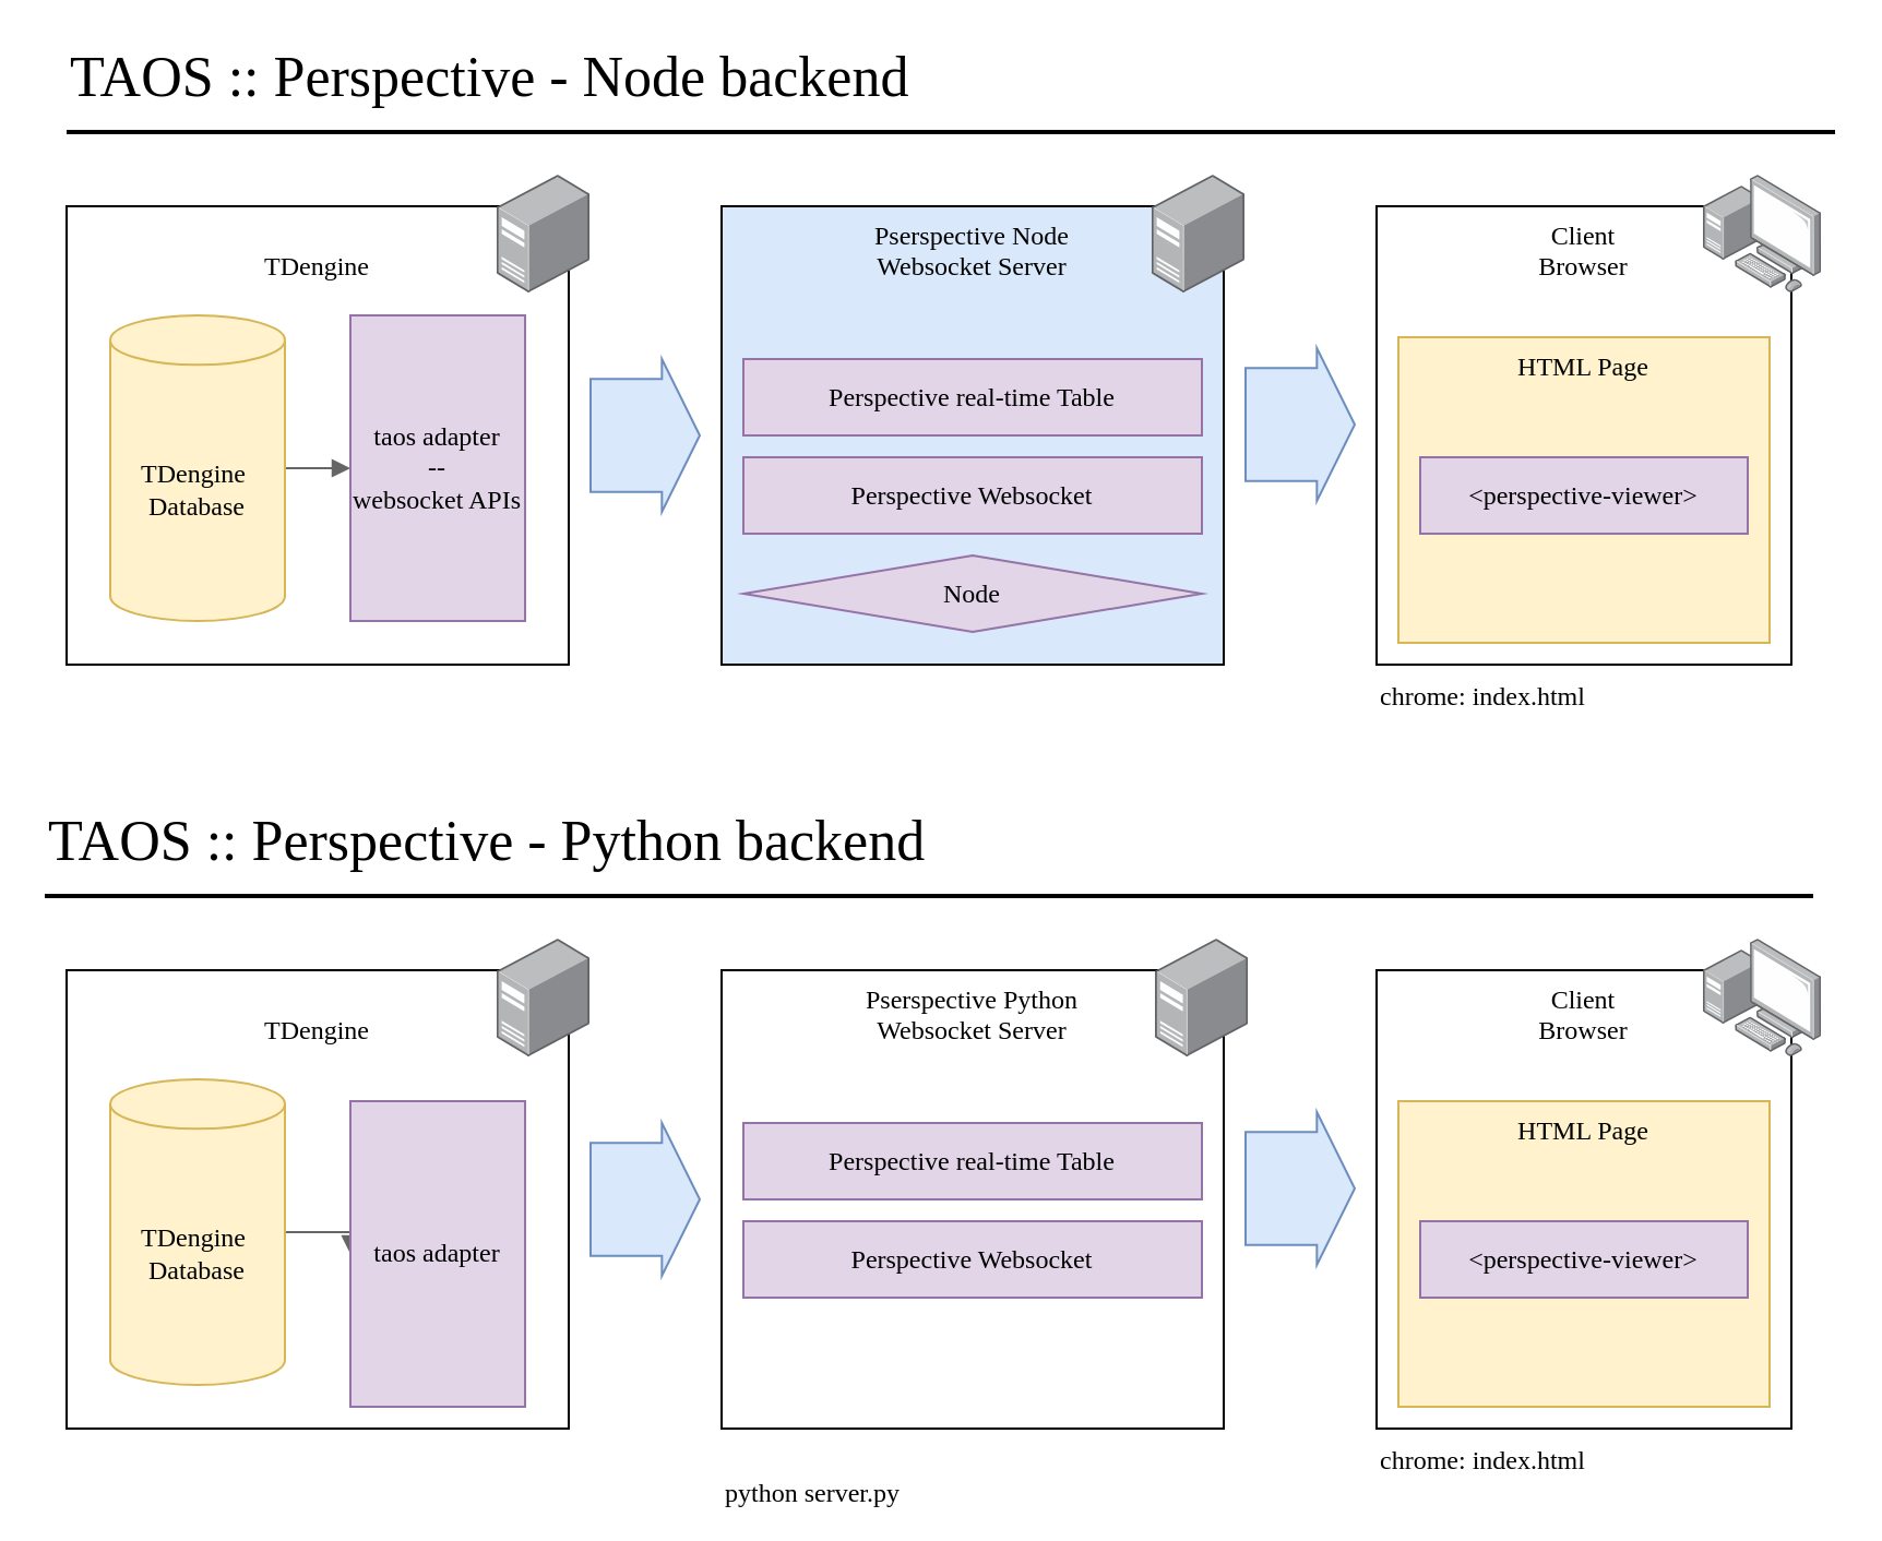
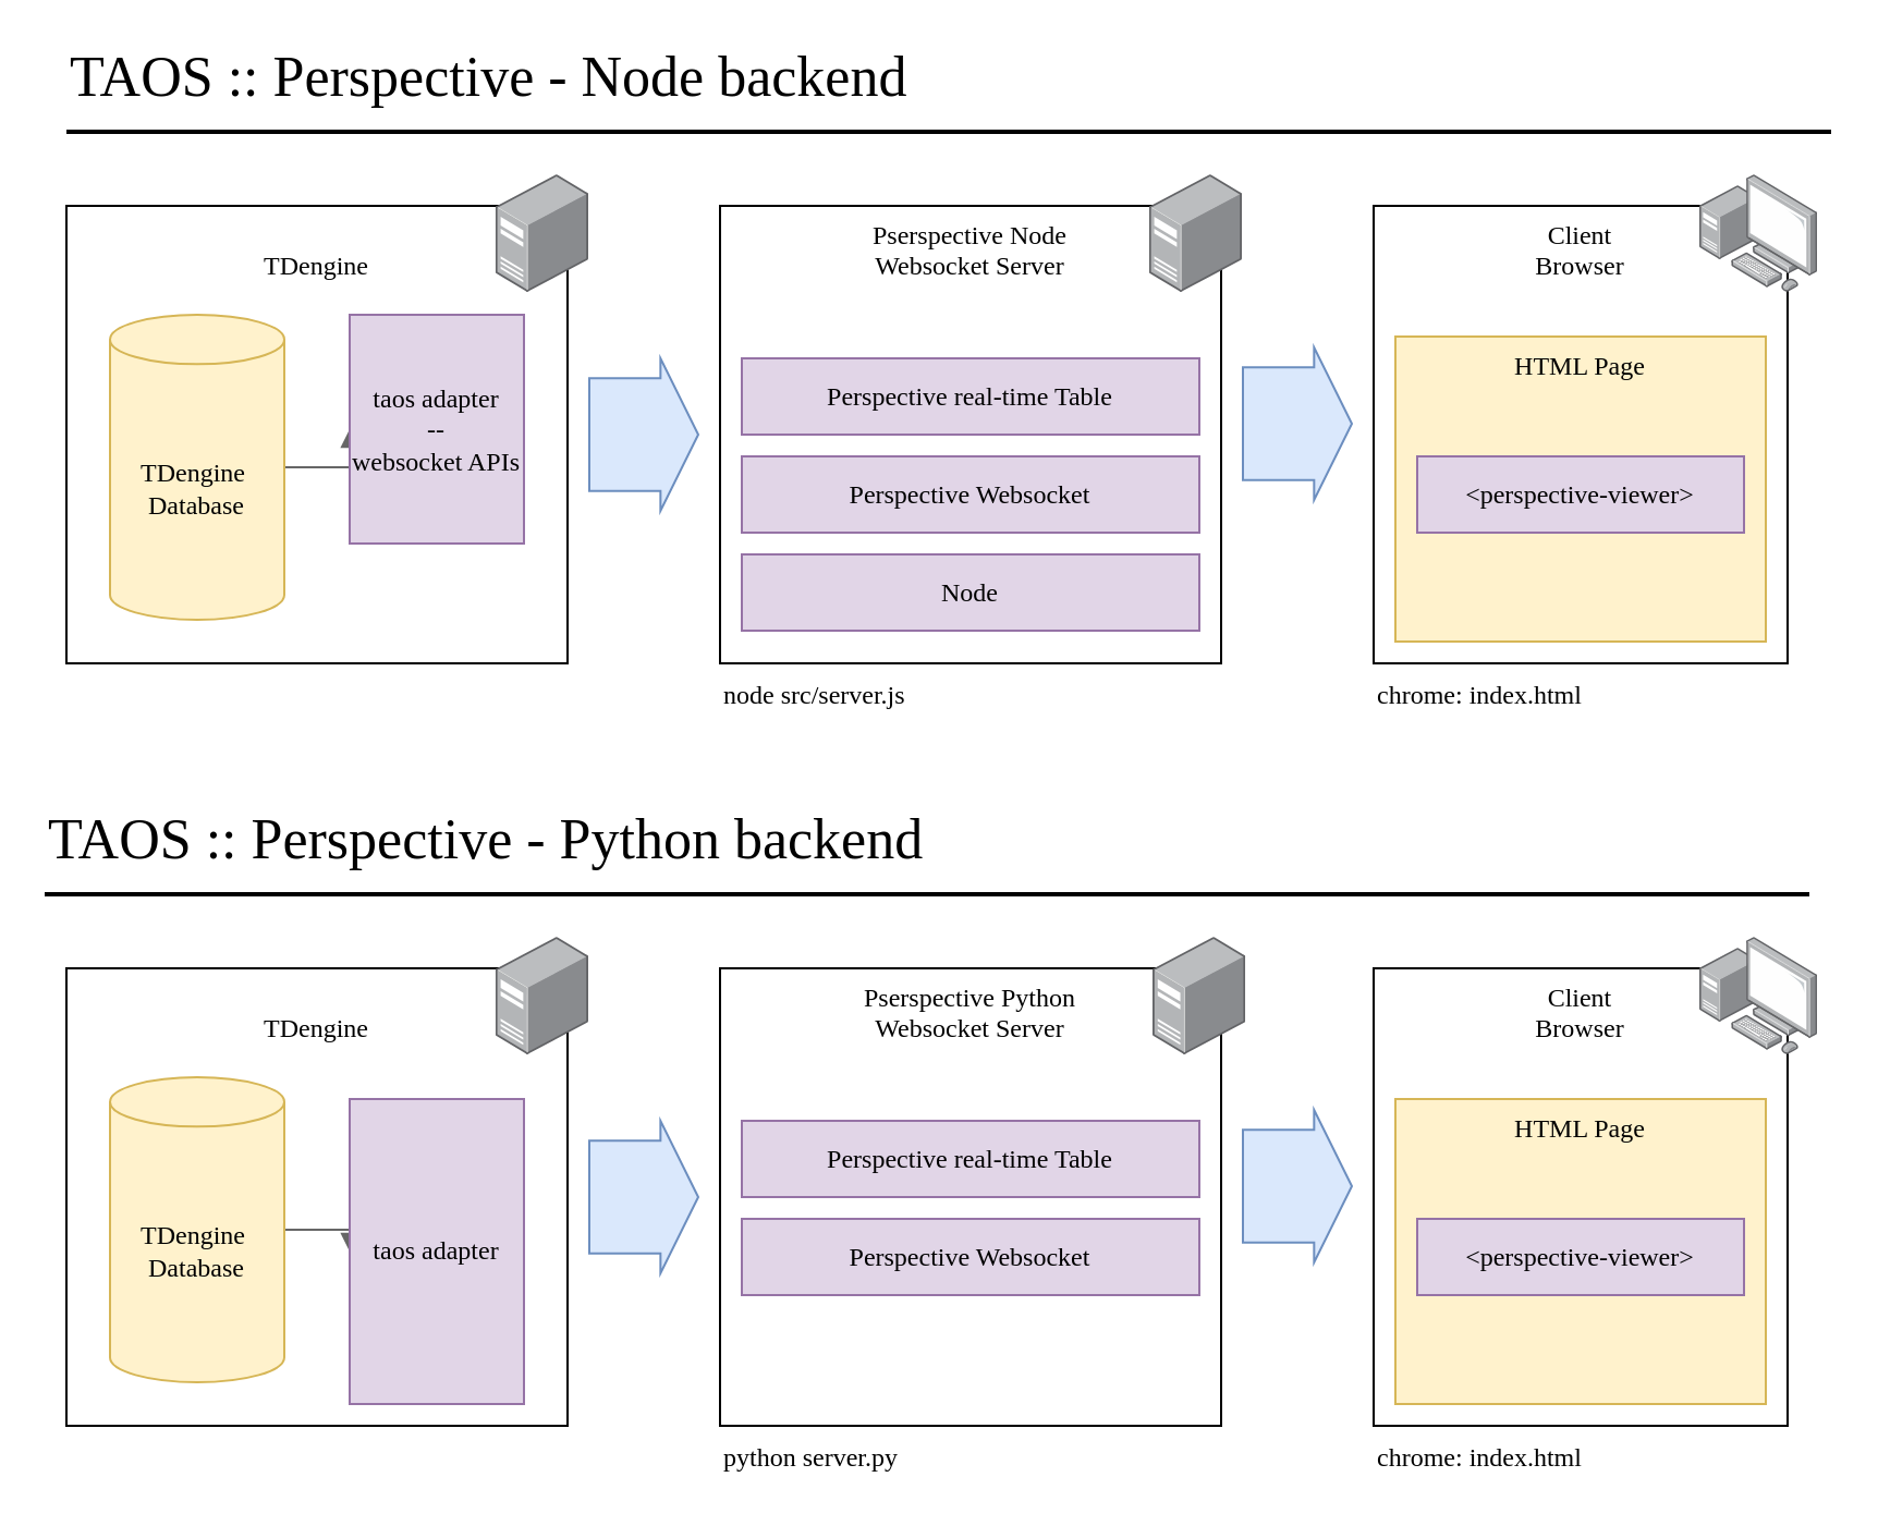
- <mxCell id="6" value="&lt;div&gt;Pserspective Node&lt;/div&gt;&lt;div&gt;Websocket Server&lt;/div&gt;" style="rounded=0;whiteSpace=wrap;html=1;fontFamily=Ubuntu;fontSource=https%3A%2F%2Ffonts.googleapis.com%2Fcss%3Ffamily%3DUbuntu;verticalAlign=top;fillColor=#dae8fc;" parent="1" vertex="1"><mxGeometry x="330" y="94" width="230" height="210" as="geometry" /></mxCell>
+ <mxCell id="6" value="&lt;div&gt;Pserspective Node&lt;/div&gt;&lt;div&gt;Websocket Server&lt;/div&gt;" style="rounded=0;whiteSpace=wrap;html=1;fontFamily=Ubuntu;fontSource=https%3A%2F%2Ffonts.googleapis.com%2Fcss%3Ffamily%3DUbuntu;verticalAlign=top;" parent="1" vertex="1"><mxGeometry x="330" y="94" width="230" height="210" as="geometry" /></mxCell>
- <mxCell id="5" value="&lt;div&gt;taos adapter&lt;/div&gt;&lt;div&gt;--&lt;/div&gt;&lt;div&gt;websocket APIs&lt;/div&gt;" style="rounded=0;whiteSpace=wrap;html=1;fontFamily=Ubuntu;fontSource=https%3A%2F%2Ffonts.googleapis.com%2Fcss%3Ffamily%3DUbuntu;fillColor=#e1d5e7;strokeColor=#9673a6;" parent="1" vertex="1"><mxGeometry x="160" y="144" width="80" height="140" as="geometry" /></mxCell>
+ <mxCell id="5" value="&lt;div&gt;taos adapter&lt;/div&gt;&lt;div&gt;--&lt;/div&gt;&lt;div&gt;websocket APIs&lt;/div&gt;" style="rounded=0;whiteSpace=wrap;html=1;fontFamily=Ubuntu;fontSource=https%3A%2F%2Ffonts.googleapis.com%2Fcss%3Ffamily%3DUbuntu;fillColor=#e1d5e7;strokeColor=#9673a6;" parent="1" vertex="1"><mxGeometry x="160" y="144" width="80" height="105" as="geometry" /></mxCell>
- <mxCell id="7" value="Node" style="rhombus;whiteSpace=wrap;html=1;fontFamily=Ubuntu;fontSource=https%3A%2F%2Ffonts.googleapis.com%2Fcss%3Ffamily%3DUbuntu;fillColor=#e1d5e7;strokeColor=#9673a6;" parent="1" vertex="1"><mxGeometry x="340" y="254" width="210" height="35" as="geometry" /></mxCell>
+ <mxCell id="7" value="Node" style="rounded=0;whiteSpace=wrap;html=1;fontFamily=Ubuntu;fontSource=https%3A%2F%2Ffonts.googleapis.com%2Fcss%3Ffamily%3DUbuntu;fillColor=#e1d5e7;strokeColor=#9673a6;" parent="1" vertex="1"><mxGeometry x="340" y="254" width="210" height="35" as="geometry" /></mxCell>
+ <mxCell id="18" value="node src/server.js" style="text;html=1;align=left;verticalAlign=middle;whiteSpace=wrap;rounded=0;fontFamily=Ubuntu;fontSource=https%3A%2F%2Ffonts.googleapis.com%2Fcss%3Ffamily%3DUbuntu;" parent="1" vertex="1"><mxGeometry x="330" y="304" width="190" height="30" as="geometry" /></mxCell>
- <mxCell id="35" value="python server.py" style="text;html=1;align=left;verticalAlign=middle;whiteSpace=wrap;rounded=0;fontFamily=Ubuntu;fontSource=https%3A%2F%2Ffonts.googleapis.com%2Fcss%3Ffamily%3DUbuntu;" vertex="1" parent="1"><mxGeometry x="330" y="669" width="190" height="30" as="geometry" /></mxCell>
+ <mxCell id="35" value="python server.py" style="text;html=1;align=left;verticalAlign=middle;whiteSpace=wrap;rounded=0;fontFamily=Ubuntu;fontSource=https%3A%2F%2Ffonts.googleapis.com%2Fcss%3Ffamily%3DUbuntu;" vertex="1" parent="1"><mxGeometry x="330" y="654" width="190" height="30" as="geometry" /></mxCell>
